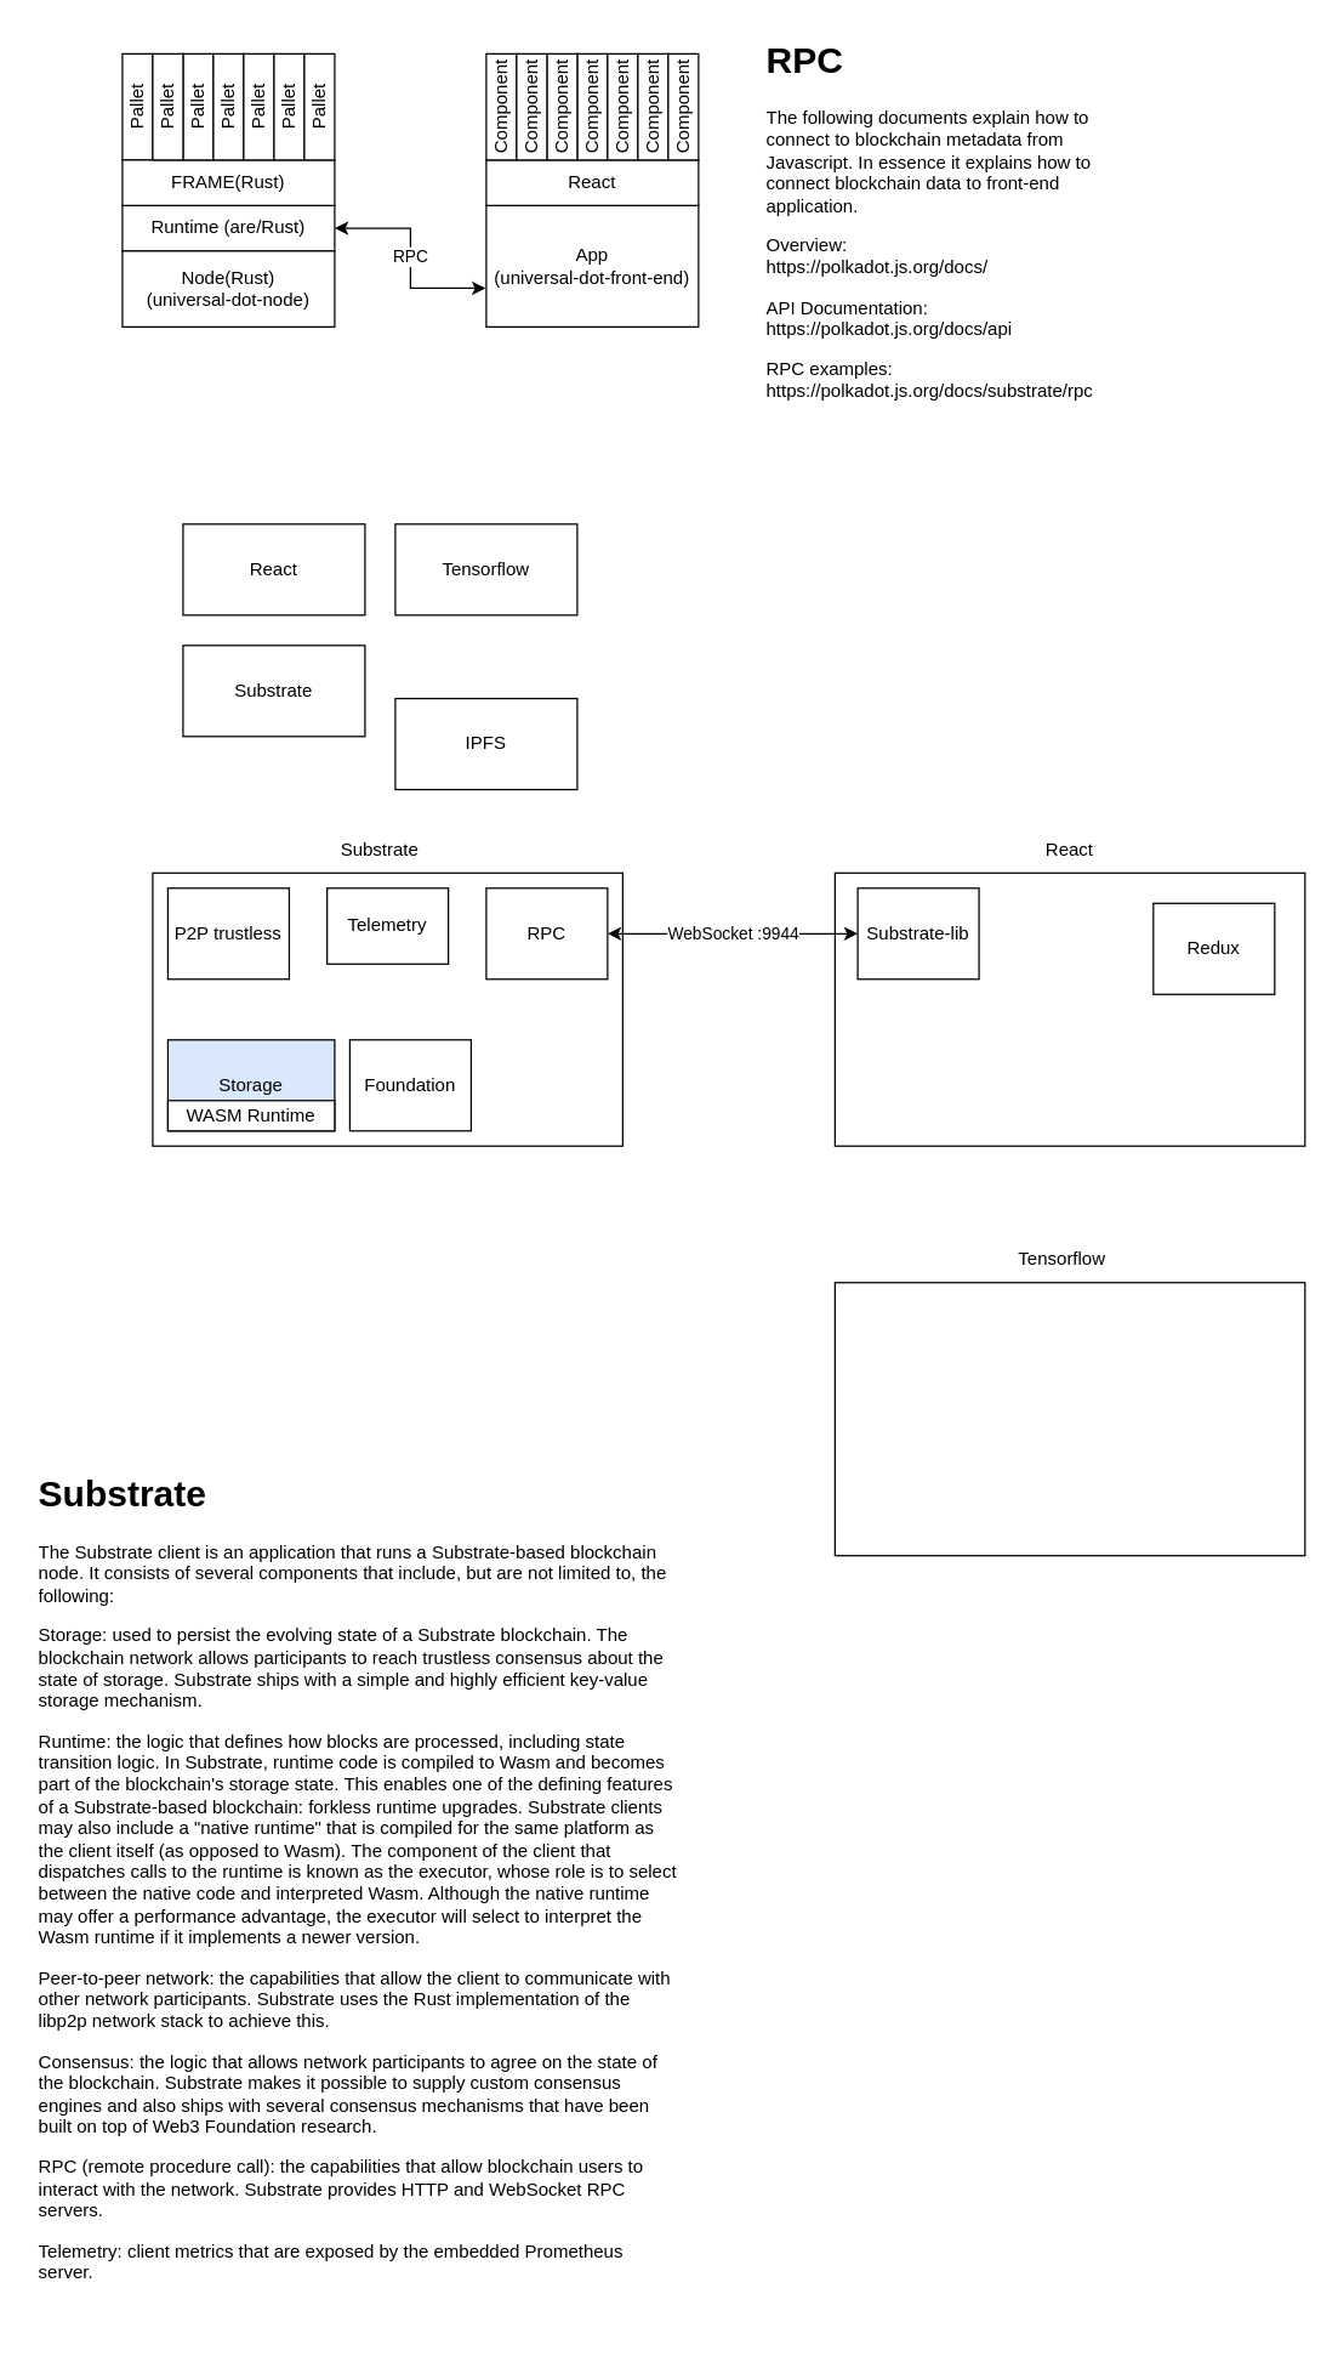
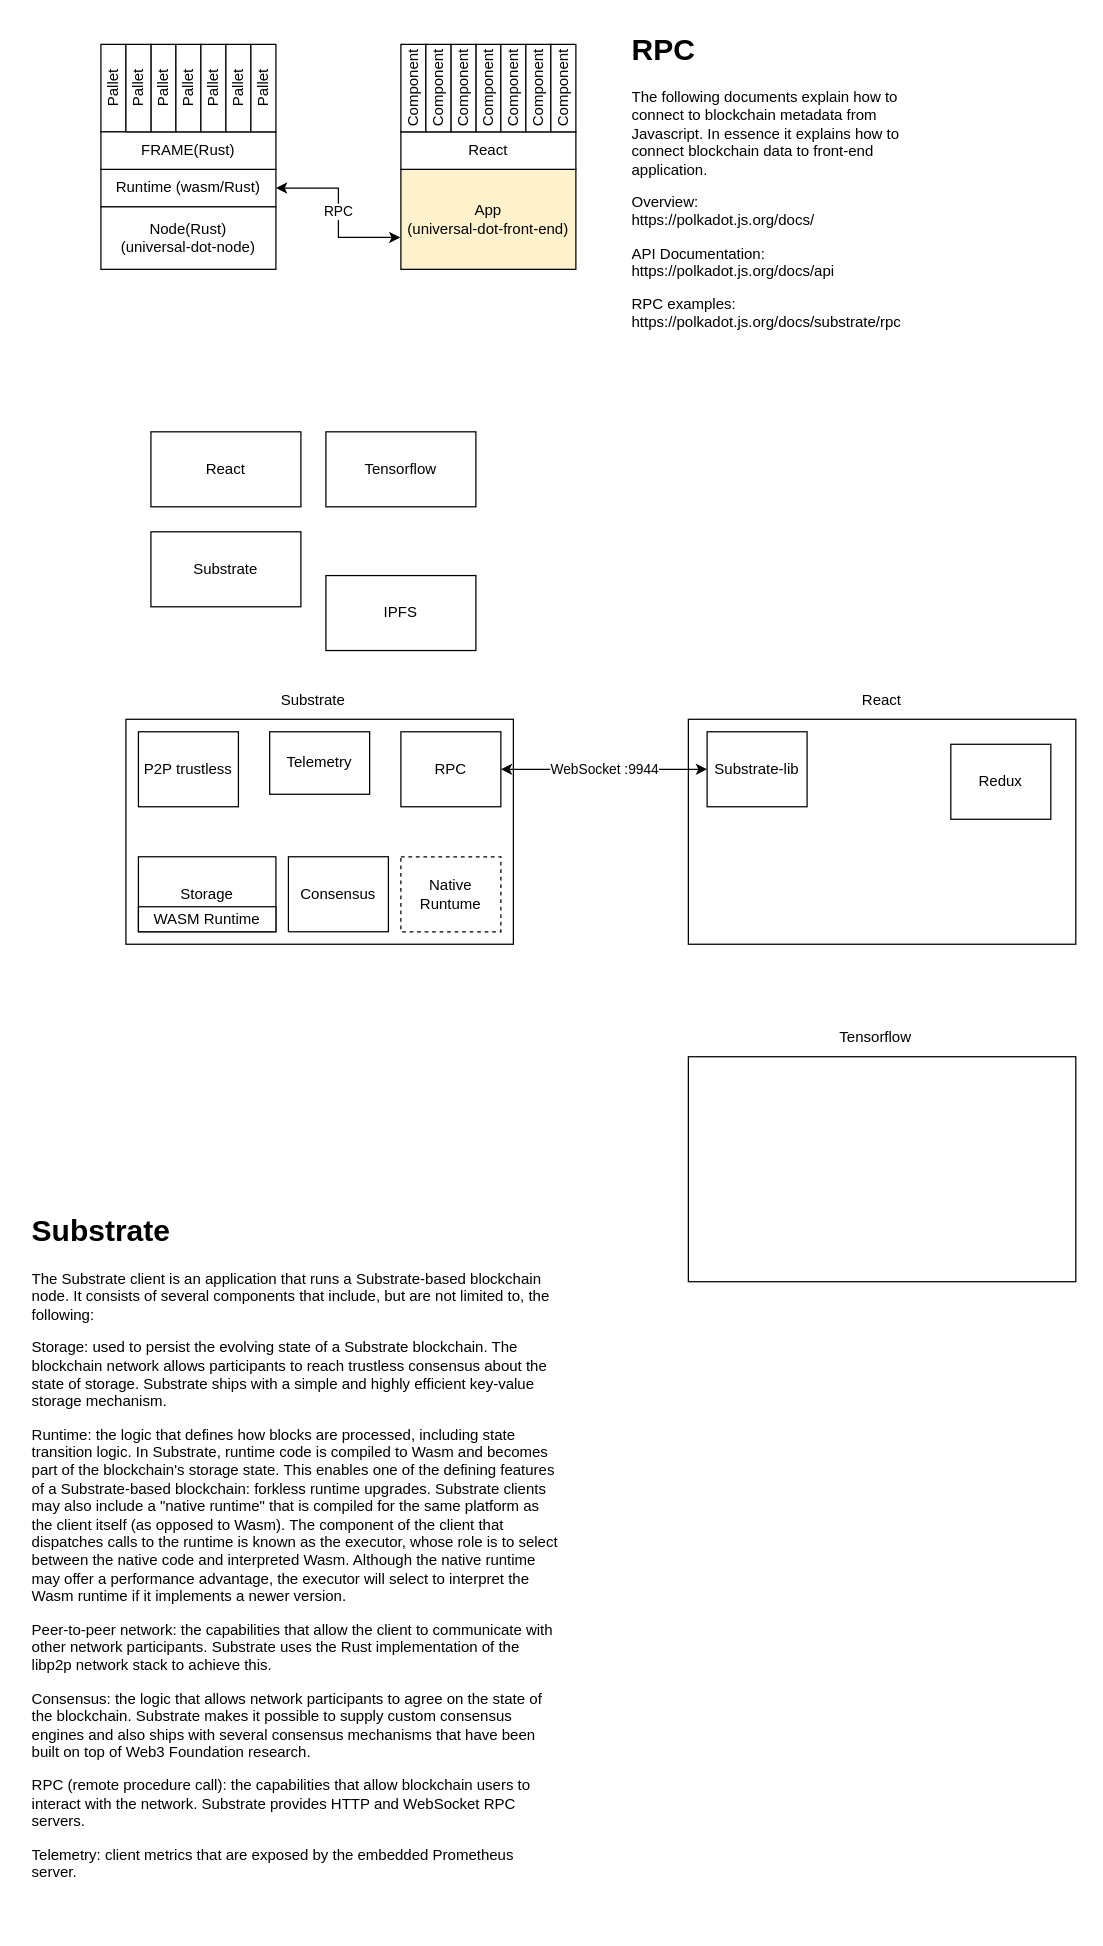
- <mxCell id="2" value="Runtime (are/Rust)" style="rounded=0;whiteSpace=wrap;html=1;" parent="1" vertex="1"><mxGeometry x="80" y="135" width="140" height="30" as="geometry" /></mxCell>
+ <mxCell id="2" value="Runtime (wasm/Rust)" style="rounded=0;whiteSpace=wrap;html=1;" parent="1" vertex="1"><mxGeometry x="80" y="135" width="140" height="30" as="geometry" /></mxCell>
- <mxCell id="6" value="App&lt;br&gt;(universal-dot-front-end)" style="rounded=0;whiteSpace=wrap;html=1;" parent="1" vertex="1"><mxGeometry x="320" y="135" width="140" height="80" as="geometry" /></mxCell>
+ <mxCell id="6" value="App&lt;br&gt;(universal-dot-front-end)" style="rounded=0;whiteSpace=wrap;html=1;fillColor=#fff2cc;" parent="1" vertex="1"><mxGeometry x="320" y="135" width="140" height="80" as="geometry" /></mxCell>
- <mxCell id="29" value="Storage" style="rounded=0;whiteSpace=wrap;html=1;fillColor=#dae8fc;" vertex="1" parent="1"><mxGeometry x="110" y="685" width="110" height="60" as="geometry" /></mxCell>
+ <mxCell id="29" value="Storage" style="rounded=0;whiteSpace=wrap;html=1;" vertex="1" parent="1"><mxGeometry x="110" y="685" width="110" height="60" as="geometry" /></mxCell>
- <mxCell id="31" value="Foundation" style="rounded=0;whiteSpace=wrap;html=1;" vertex="1" parent="1"><mxGeometry x="230" y="685" width="80" height="60" as="geometry" /></mxCell>
+ <mxCell id="31" value="Consensus" style="rounded=0;whiteSpace=wrap;html=1;" vertex="1" parent="1"><mxGeometry x="230" y="685" width="80" height="60" as="geometry" /></mxCell>
+ <mxCell id="35" value="Native Runtume" style="rounded=0;whiteSpace=wrap;html=1;dashed=1;" vertex="1" parent="1"><mxGeometry x="320" y="685" width="80" height="60" as="geometry" /></mxCell>
